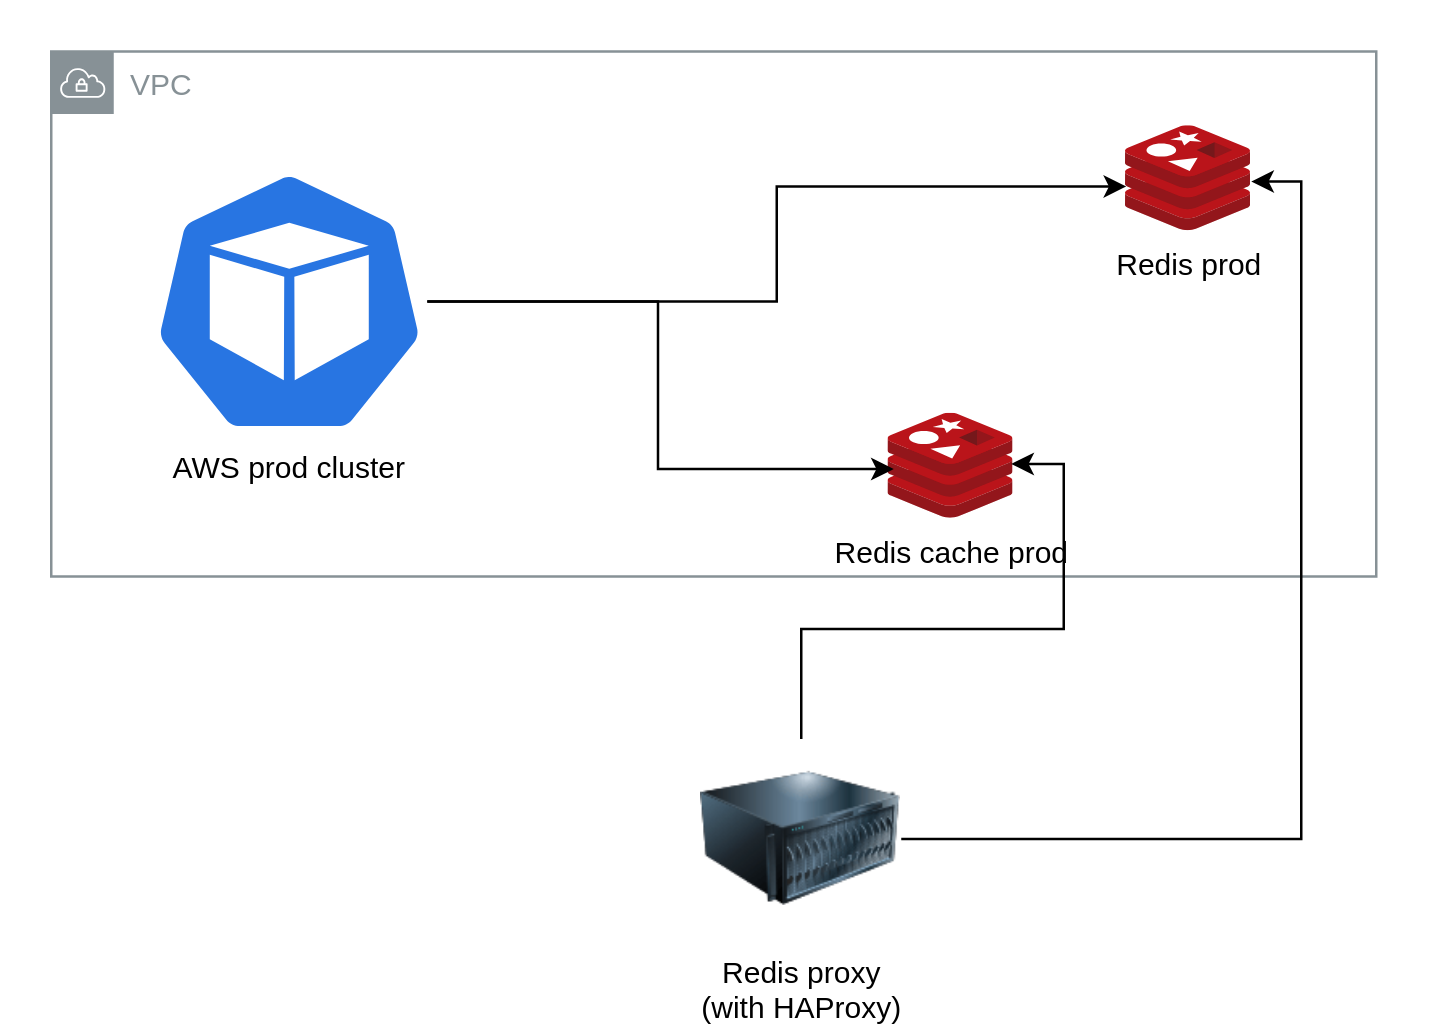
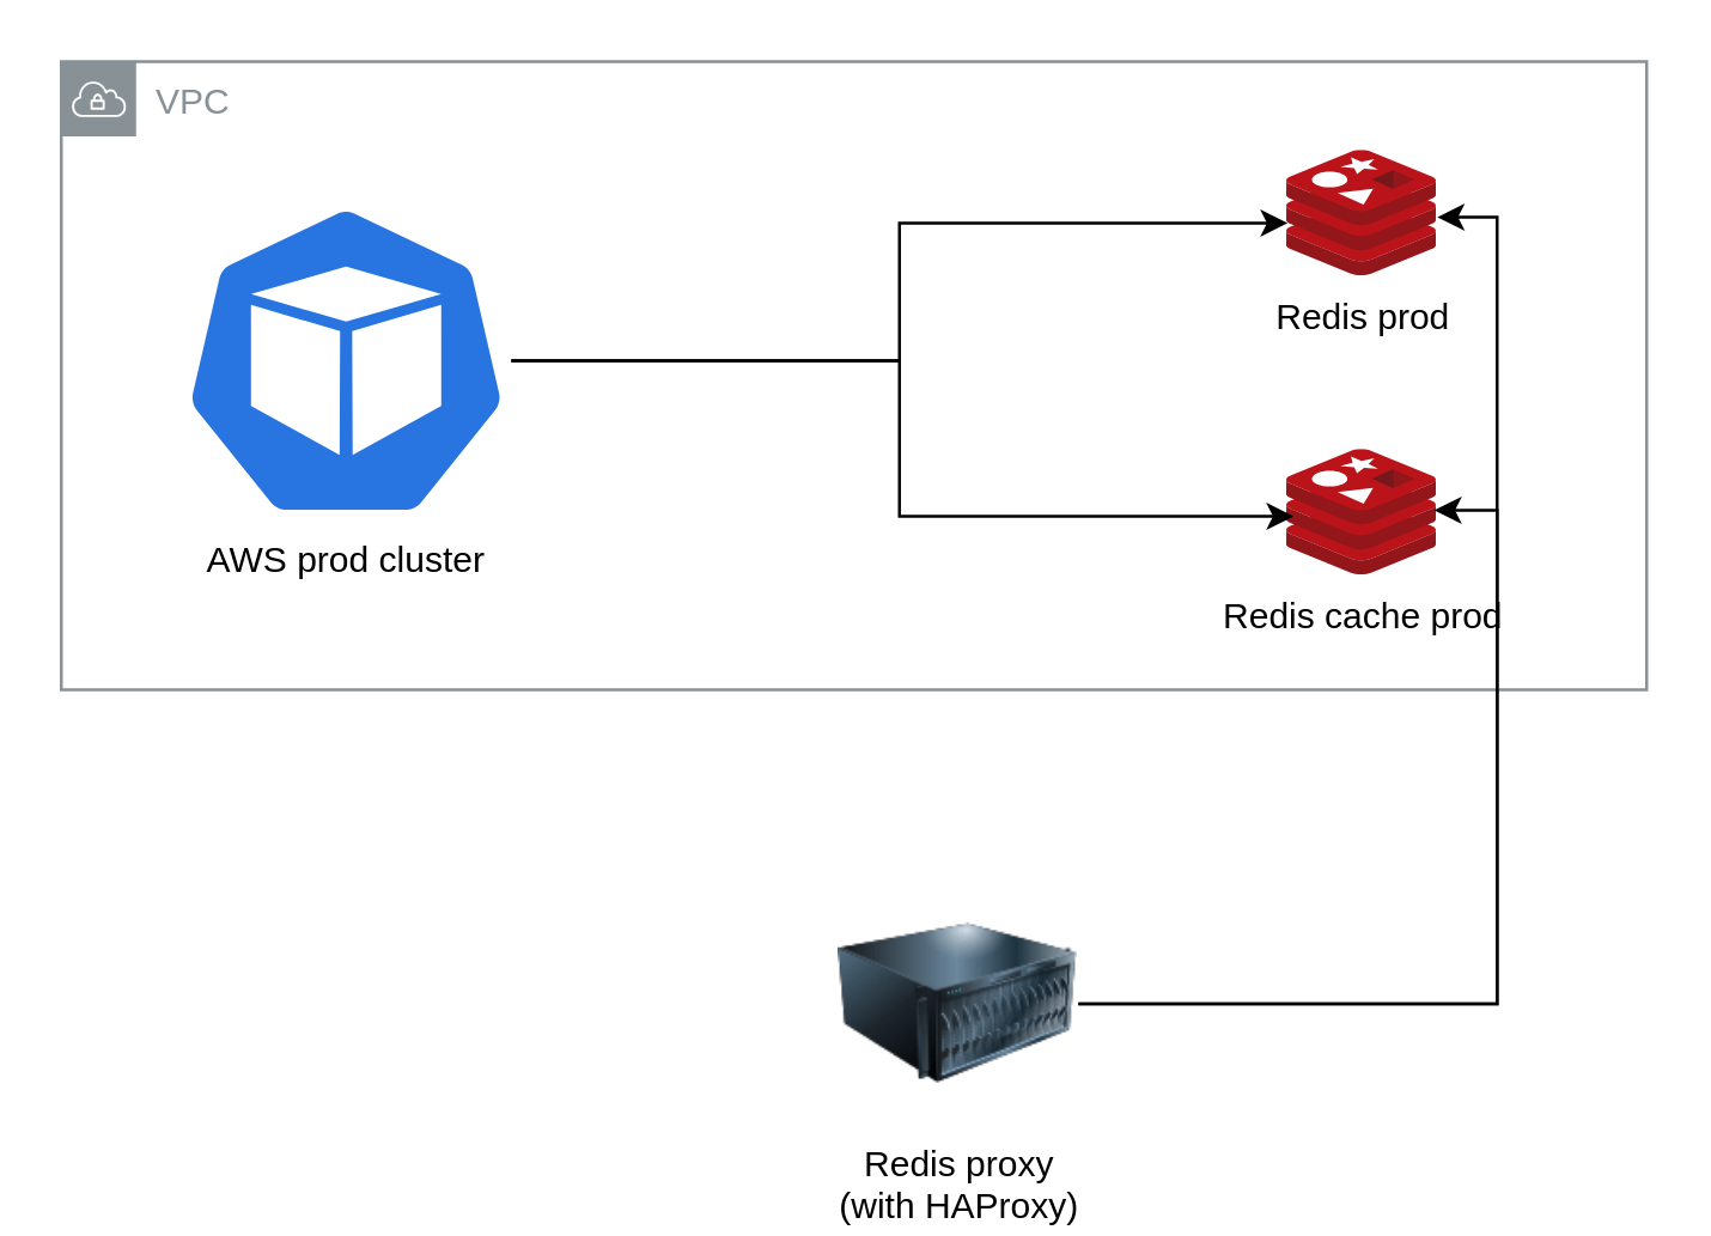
- <mxCell id="3" value="Redis prod" style="image;sketch=0;aspect=fixed;html=1;points=[];align=center;fontSize=12;image=img/lib/mscae/Cache_Redis_Product.svg;" vertex="1" parent="1"><mxGeometry x="450" y="50" width="50" height="42" as="geometry" /></mxCell>
+ <mxCell id="3" value="Redis prod" style="image;sketch=0;aspect=fixed;html=1;points=[];align=center;fontSize=12;image=img/lib/mscae/Cache_Redis_Product.svg;" vertex="1" parent="1"><mxGeometry x="430" y="50" width="50" height="42" as="geometry" /></mxCell>
- <mxCell id="4" value="Redis cache prod" style="image;sketch=0;aspect=fixed;html=1;points=[];align=center;fontSize=12;image=img/lib/mscae/Cache_Redis_Product.svg;" vertex="1" parent="1"><mxGeometry x="355" y="165" width="50" height="42" as="geometry" /></mxCell>
+ <mxCell id="4" value="Redis cache prod" style="image;sketch=0;aspect=fixed;html=1;points=[];align=center;fontSize=12;image=img/lib/mscae/Cache_Redis_Product.svg;" vertex="1" parent="1"><mxGeometry x="430" y="150" width="50" height="42" as="geometry" /></mxCell>
